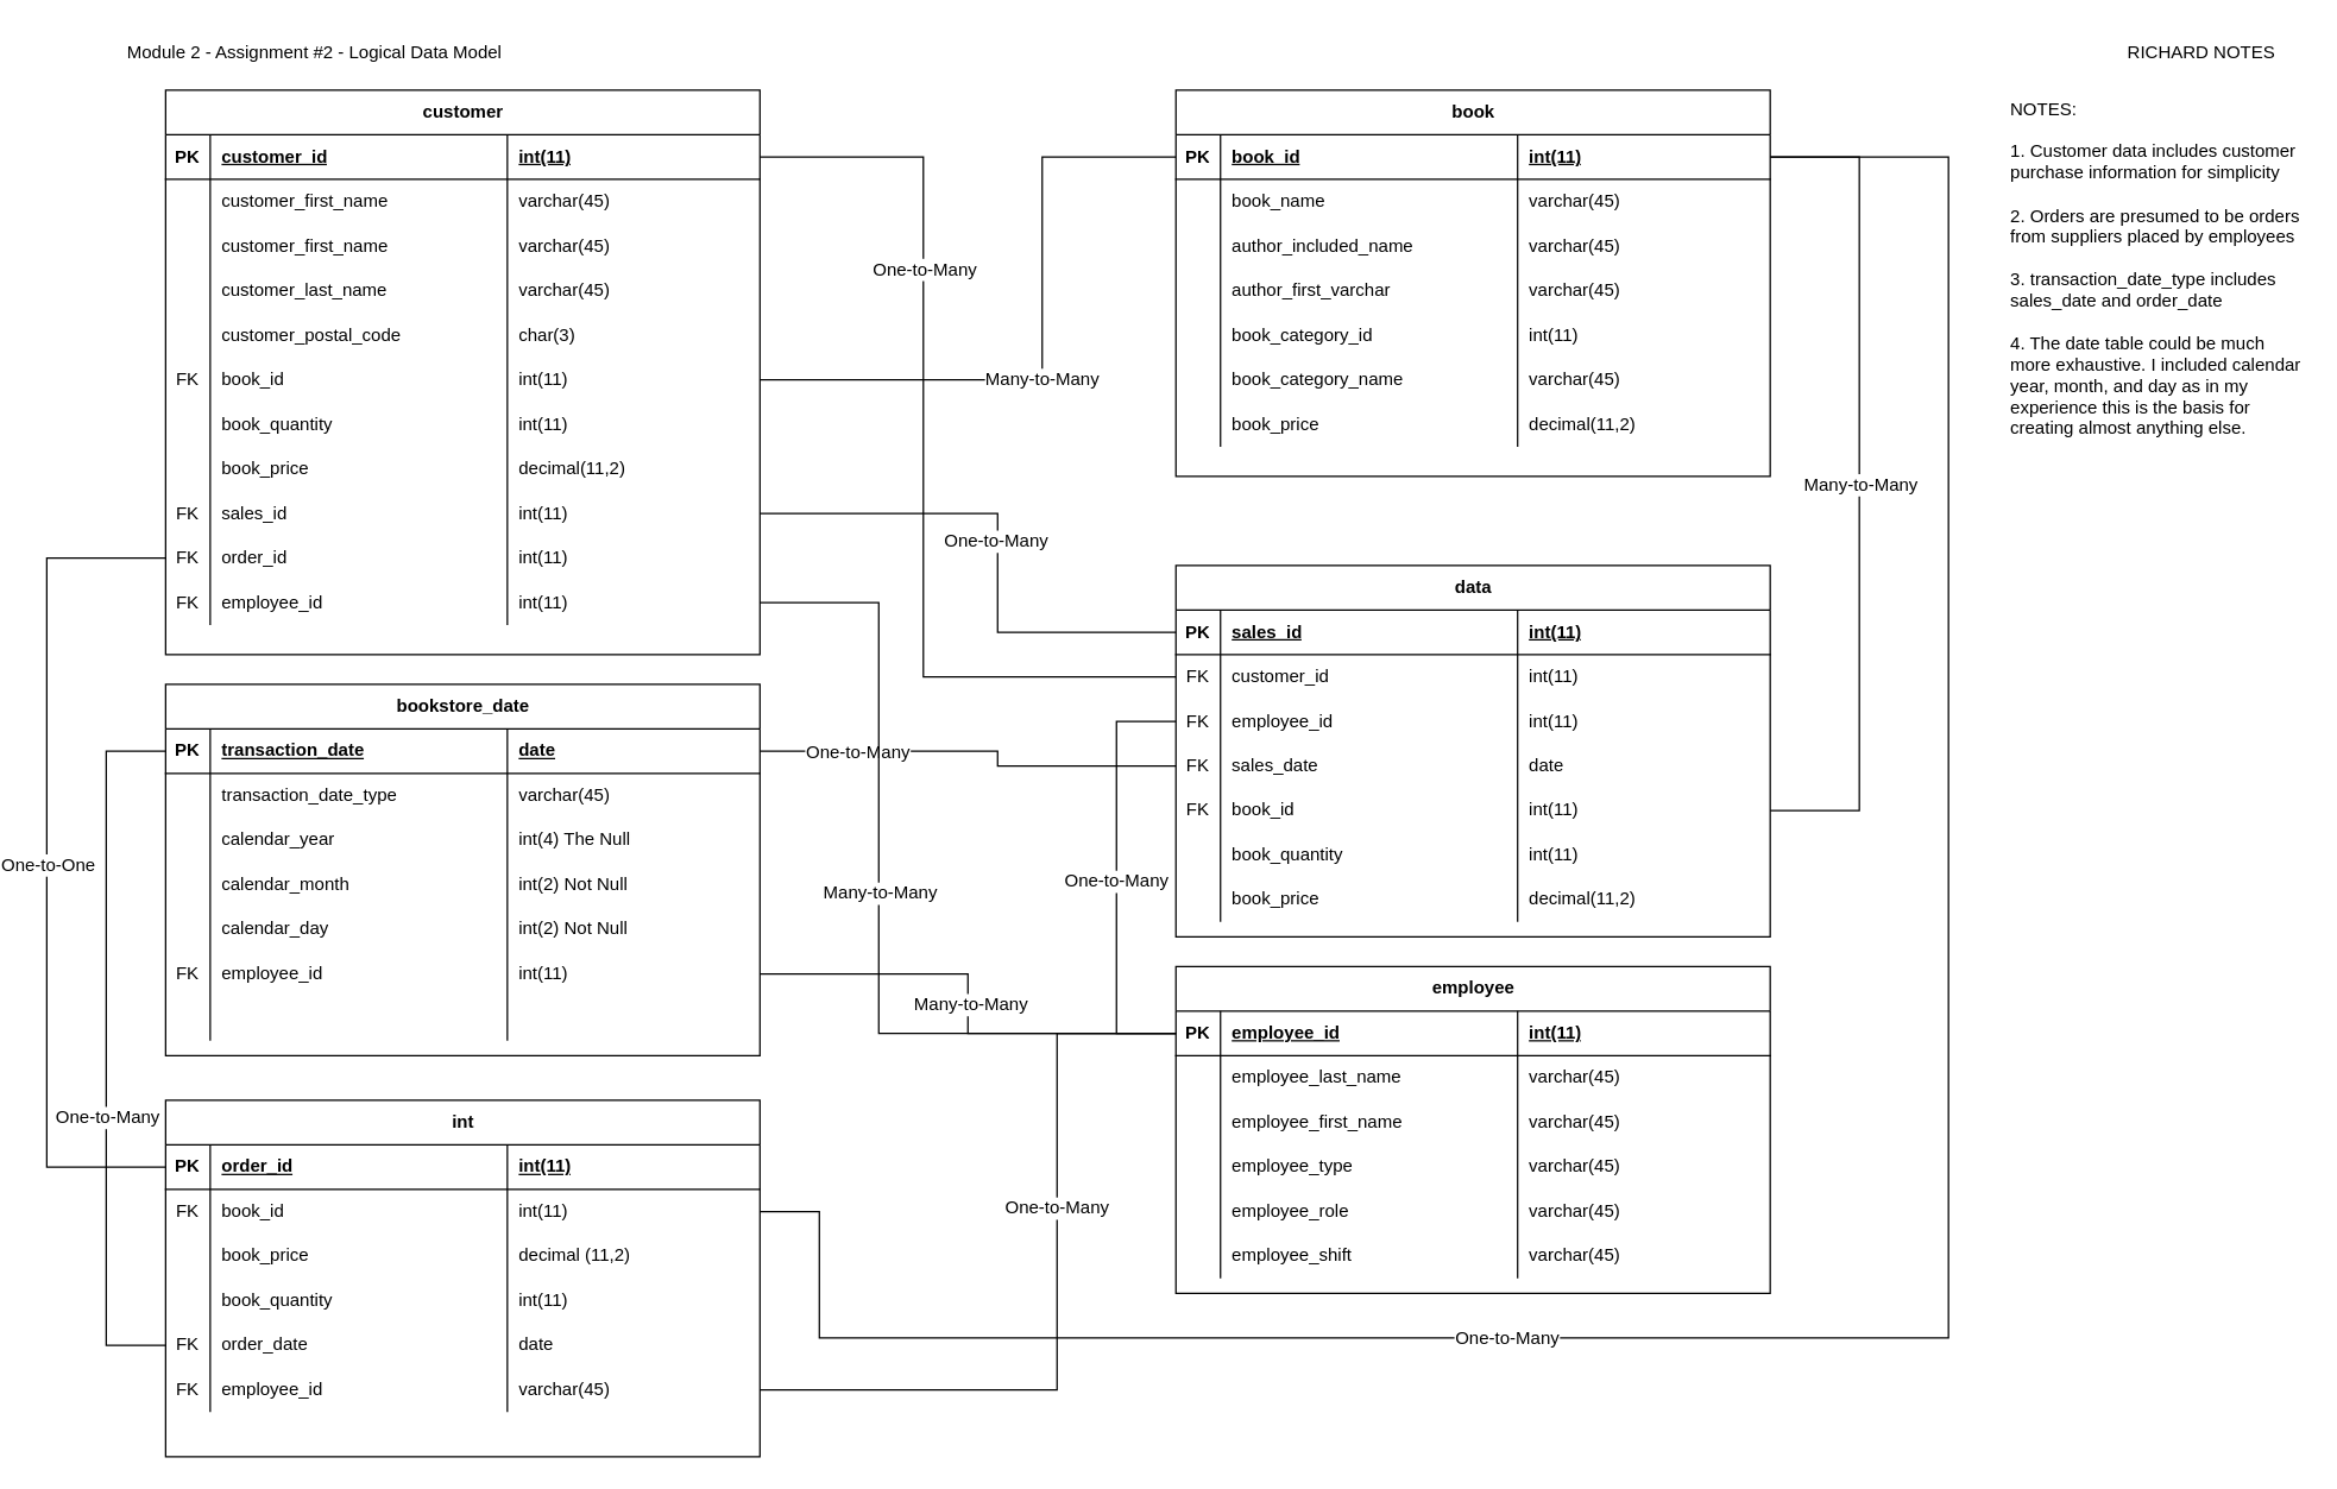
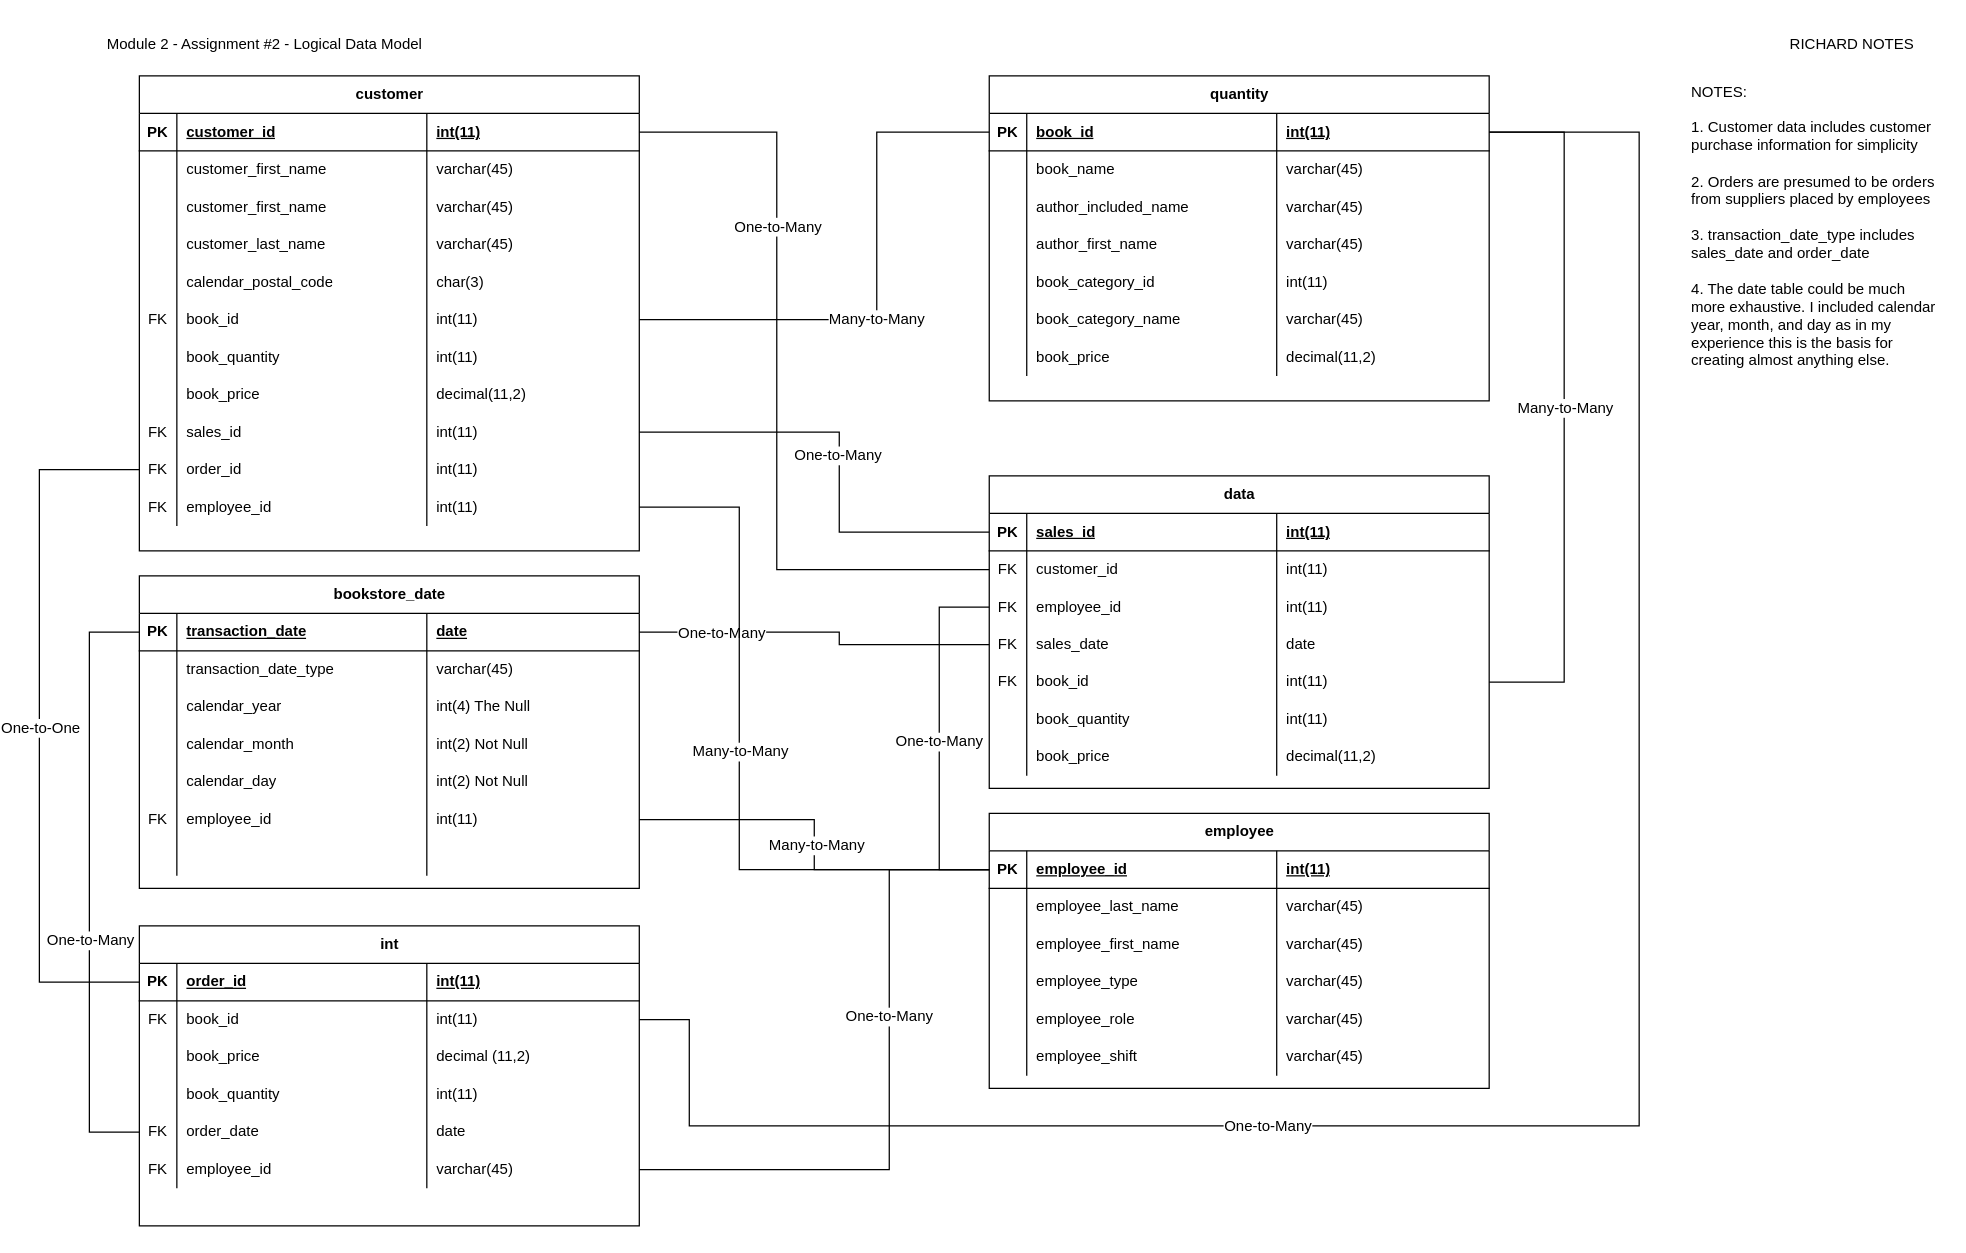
- <mxCell id="129" value="book" style="shape=table;startSize=30;container=1;collapsible=1;childLayout=tableLayout;fixedRows=1;rowLines=0;fontStyle=1;align=center;resizeLast=1;html=1;" parent="1" vertex="1"><mxGeometry x="780" y="60" width="400" height="260" as="geometry" /></mxCell>
+ <mxCell id="129" value="quantity" style="shape=table;startSize=30;container=1;collapsible=1;childLayout=tableLayout;fixedRows=1;rowLines=0;fontStyle=1;align=center;resizeLast=1;html=1;" parent="1" vertex="1"><mxGeometry x="780" y="60" width="400" height="260" as="geometry" /></mxCell>
- <mxCell id="144" value="author_first_varchar" style="shape=partialRectangle;connectable=0;fillColor=none;top=0;left=0;bottom=0;right=0;align=left;spacingLeft=6;overflow=hidden;whiteSpace=wrap;html=1;" parent="142" vertex="1"><mxGeometry x="30" width="200" height="30" as="geometry"><mxRectangle width="200" height="30" as="alternateBounds" /></mxGeometry></mxCell>
+ <mxCell id="144" value="author_first_name" style="shape=partialRectangle;connectable=0;fillColor=none;top=0;left=0;bottom=0;right=0;align=left;spacingLeft=6;overflow=hidden;whiteSpace=wrap;html=1;" parent="142" vertex="1"><mxGeometry x="30" width="200" height="30" as="geometry"><mxRectangle width="200" height="30" as="alternateBounds" /></mxGeometry></mxCell>
- <mxCell id="103" value="customer_postal_code" style="shape=partialRectangle;connectable=0;fillColor=none;top=0;left=0;bottom=0;right=0;align=left;spacingLeft=6;overflow=hidden;whiteSpace=wrap;html=1;" parent="101" vertex="1"><mxGeometry x="30" width="200" height="30" as="geometry"><mxRectangle width="200" height="30" as="alternateBounds" /></mxGeometry></mxCell>
+ <mxCell id="103" value="calendar_postal_code" style="shape=partialRectangle;connectable=0;fillColor=none;top=0;left=0;bottom=0;right=0;align=left;spacingLeft=6;overflow=hidden;whiteSpace=wrap;html=1;" parent="101" vertex="1"><mxGeometry x="30" width="200" height="30" as="geometry"><mxRectangle width="200" height="30" as="alternateBounds" /></mxGeometry></mxCell>
